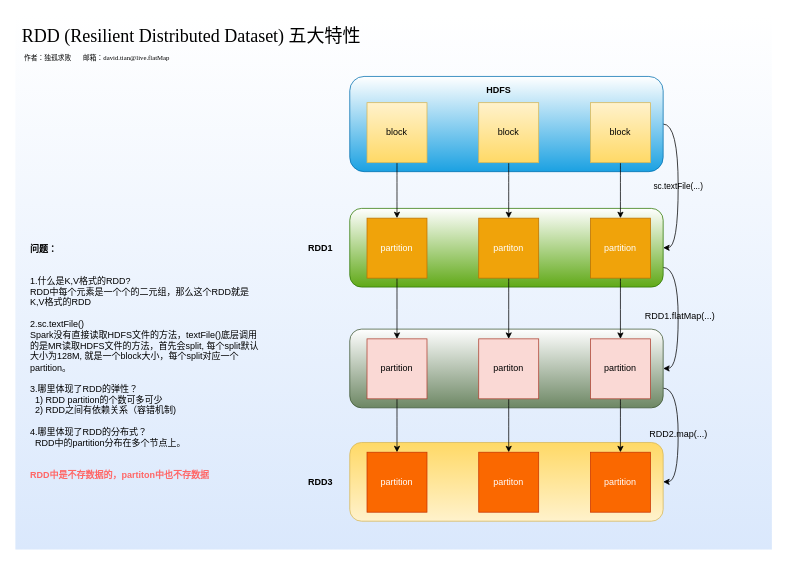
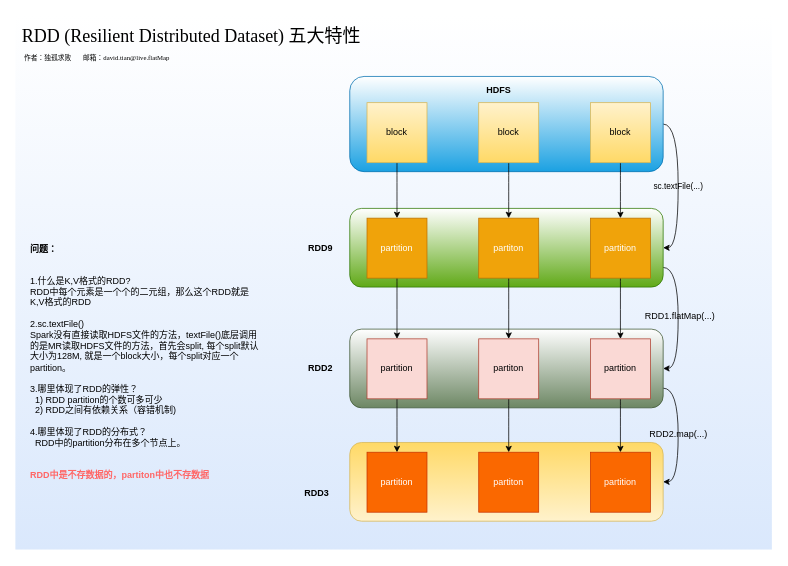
- <mxCell id="29" value="RDD1" style="text;html=1;strokeColor=none;fillColor=none;align=center;verticalAlign=middle;whiteSpace=wrap;rounded=0;fontStyle=1" vertex="1" parent="1"><mxGeometry x="407" y="320" width="40" height="20" as="geometry" /></mxCell>
+ <mxCell id="29" value="RDD9" style="text;html=1;strokeColor=none;fillColor=none;align=center;verticalAlign=middle;whiteSpace=wrap;rounded=0;fontStyle=1" vertex="1" parent="1"><mxGeometry x="407" y="320" width="40" height="20" as="geometry" /></mxCell>
+ <mxCell id="30" value="RDD2" style="text;html=1;strokeColor=none;fillColor=none;align=center;verticalAlign=middle;whiteSpace=wrap;rounded=0;fontStyle=1" vertex="1" parent="1"><mxGeometry x="407" y="480.5" width="40" height="20" as="geometry" /></mxCell>
- <mxCell id="34" value="RDD3" style="text;html=1;strokeColor=none;fillColor=none;align=center;verticalAlign=middle;whiteSpace=wrap;rounded=0;fontStyle=1" vertex="1" parent="1"><mxGeometry x="407" y="631.7" width="40" height="20" as="geometry" /></mxCell>
+ <mxCell id="34" value="RDD3" style="text;html=1;strokeColor=none;fillColor=none;align=center;verticalAlign=middle;whiteSpace=wrap;rounded=0;fontStyle=1" vertex="1" parent="1"><mxGeometry x="402" y="646.7" width="40" height="20" as="geometry" /></mxCell>
